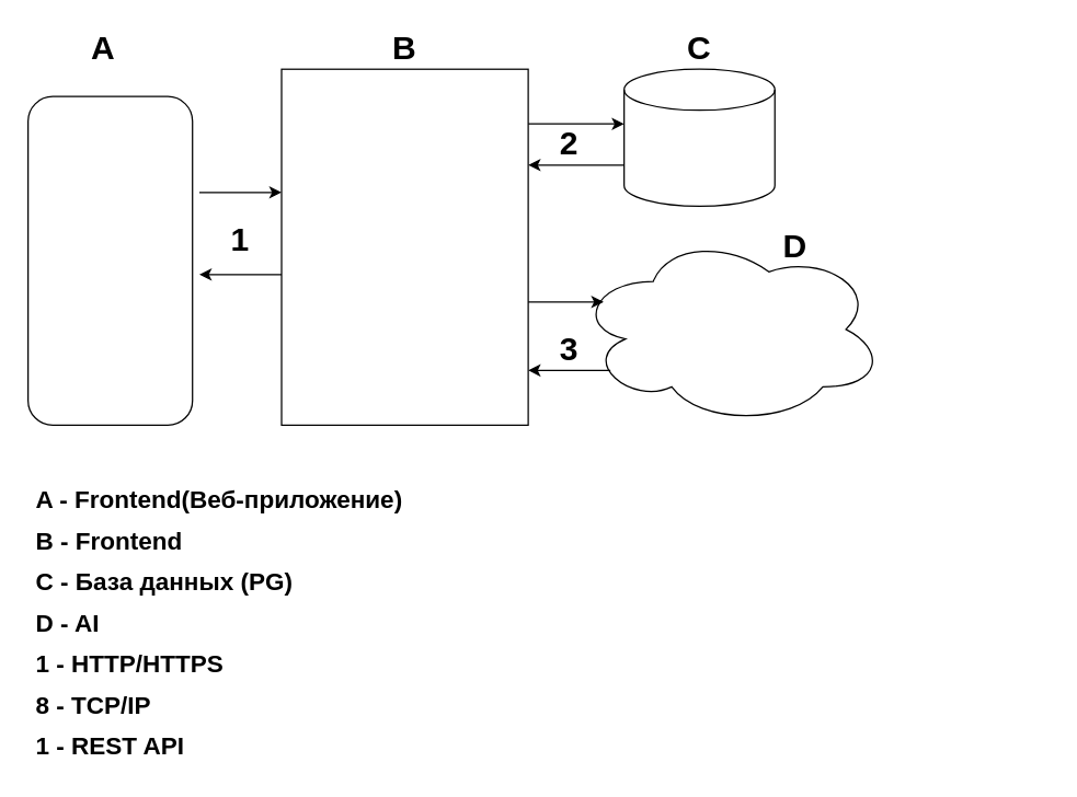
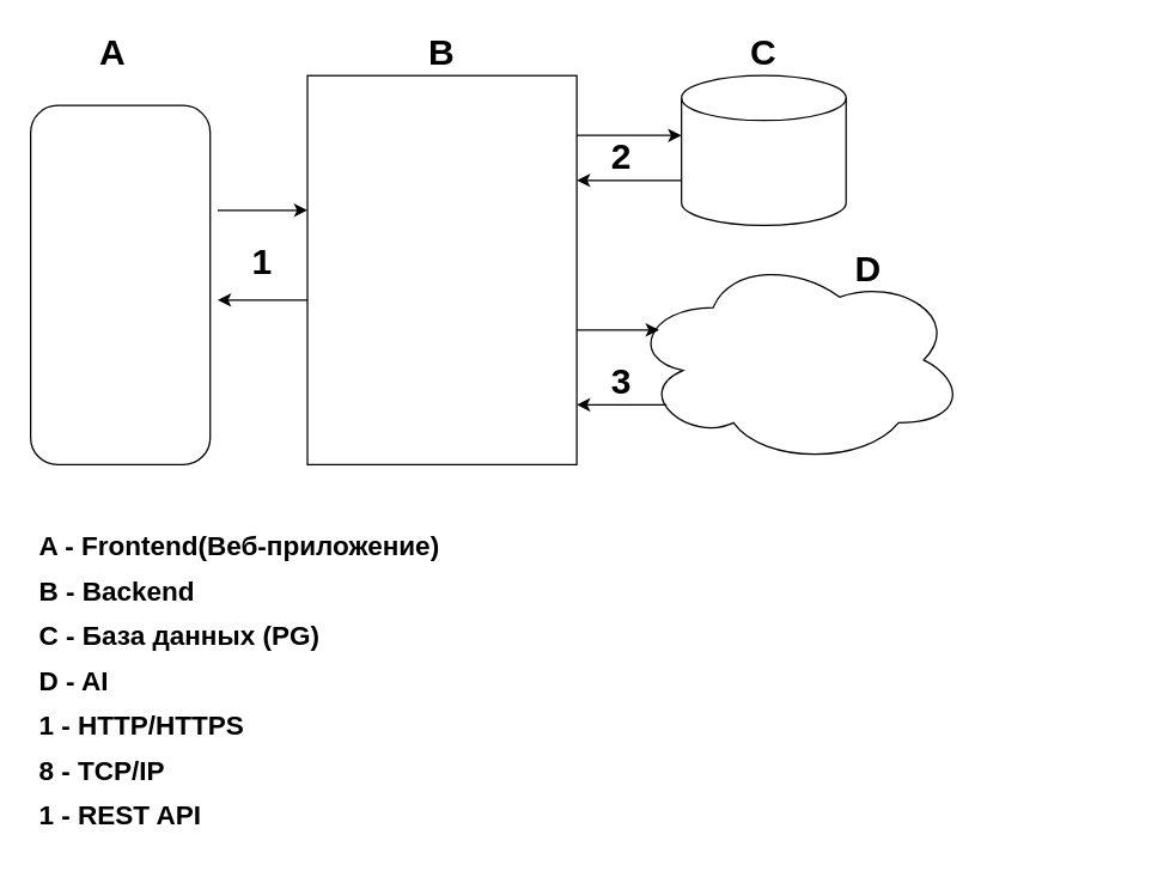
- <mxCell id="7" value="&lt;font style=&quot;font-size: 18px;&quot;&gt;&lt;b&gt;B - Frontend&lt;/b&gt;&lt;/font&gt;" style="text;html=1;align=left;verticalAlign=middle;whiteSpace=wrap;rounded=0;" parent="1" vertex="1"><mxGeometry x="24" y="380" width="240" height="30" as="geometry" /></mxCell>
+ <mxCell id="7" value="&lt;font style=&quot;font-size: 18px;&quot;&gt;&lt;b&gt;B - Backend&lt;/b&gt;&lt;/font&gt;" style="text;html=1;align=left;verticalAlign=middle;whiteSpace=wrap;rounded=0;" parent="1" vertex="1"><mxGeometry x="24" y="380" width="240" height="30" as="geometry" /></mxCell>
